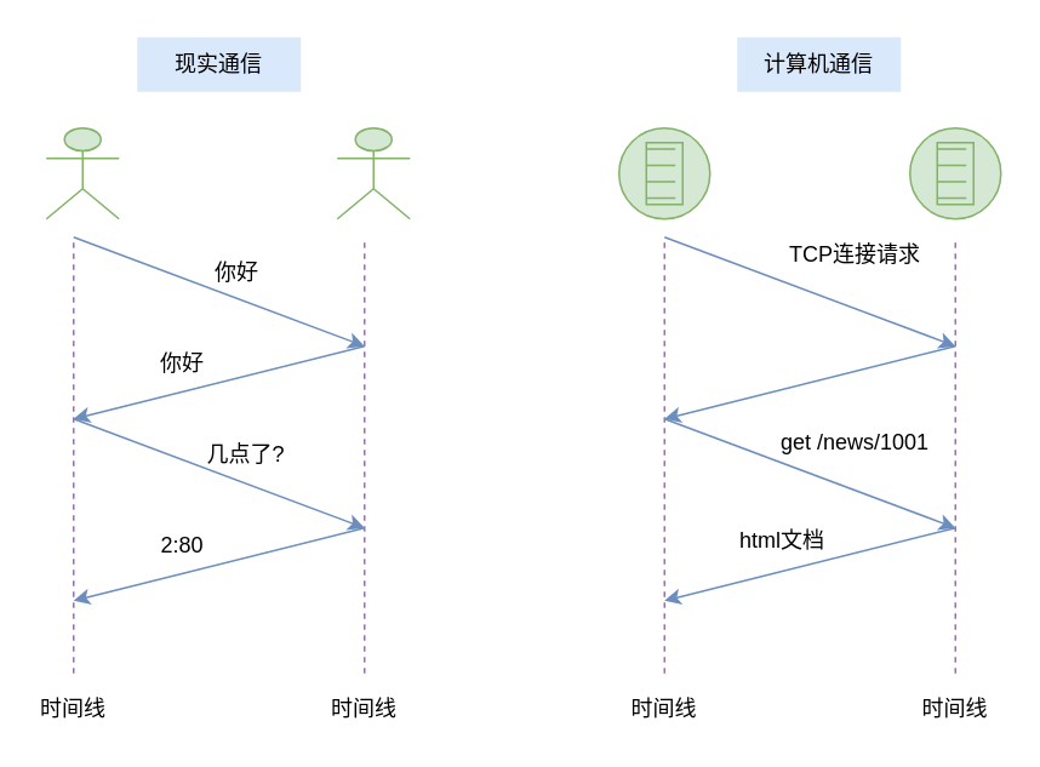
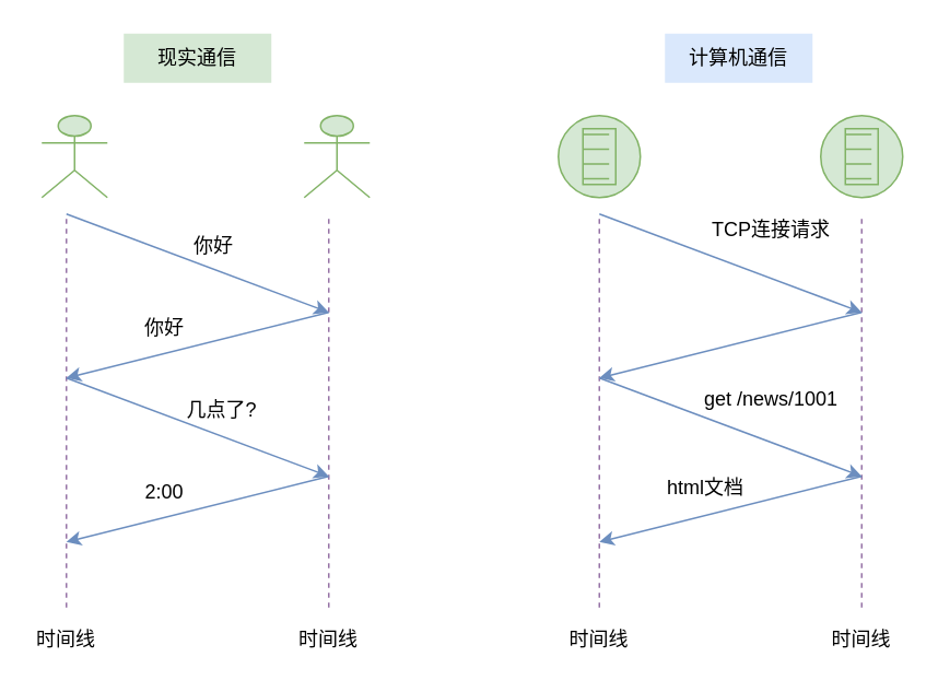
- <mxCell id="27" value="现实通信" style="rounded=0;whiteSpace=wrap;html=1;fillColor=#dae8fc;strokeColor=none;" vertex="1" parent="1"><mxGeometry x="75" y="20" width="90" height="30" as="geometry" /></mxCell>
+ <mxCell id="27" value="现实通信" style="rounded=0;whiteSpace=wrap;html=1;fillColor=#d5e8d4;strokeColor=none;" vertex="1" parent="1"><mxGeometry x="75" y="20" width="90" height="30" as="geometry" /></mxCell>
- <mxCell id="13" value="2:80" style="text;html=1;strokeColor=none;fillColor=none;align=center;verticalAlign=middle;whiteSpace=wrap;rounded=0;" vertex="1" parent="1"><mxGeometry x="80" y="290" width="40" height="20" as="geometry" /></mxCell>
+ <mxCell id="13" value="2:00" style="text;html=1;strokeColor=none;fillColor=none;align=center;verticalAlign=middle;whiteSpace=wrap;rounded=0;" vertex="1" parent="1"><mxGeometry x="80" y="290" width="40" height="20" as="geometry" /></mxCell>
